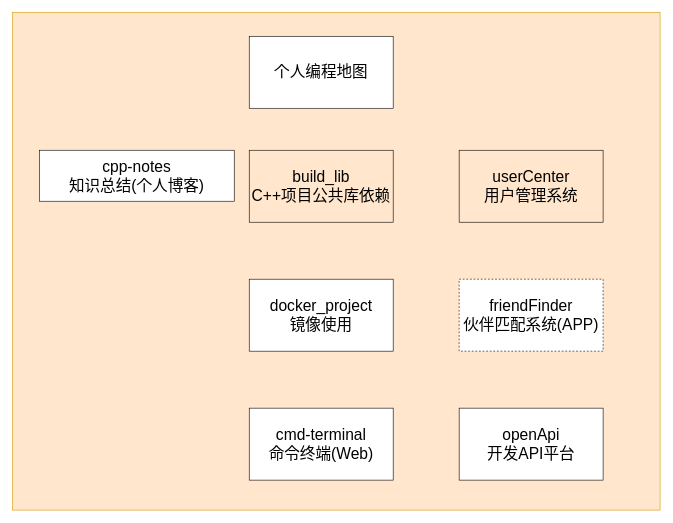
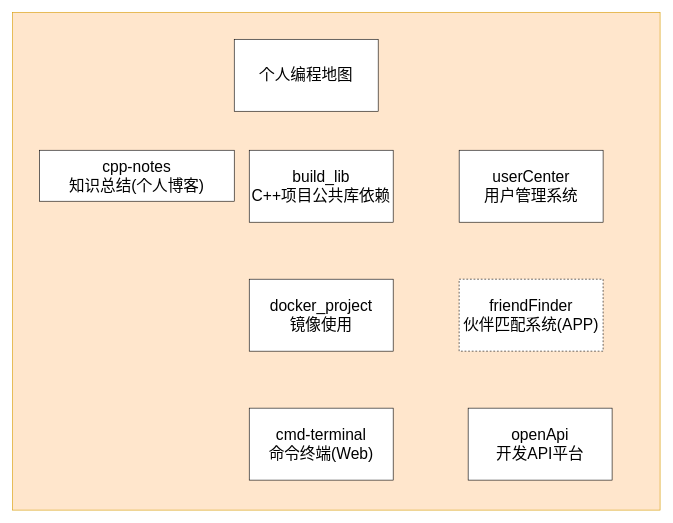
- <mxCell id="10" value="&lt;span style=&quot;font-size: 26px;&quot;&gt;个人编程地图&lt;/span&gt;" style="rounded=0;whiteSpace=wrap;html=1;fontSize=26;" parent="1" vertex="1"><mxGeometry x="415" y="60" width="240" height="120" as="geometry" /></mxCell>
+ <mxCell id="10" value="&lt;span style=&quot;font-size: 26px;&quot;&gt;个人编程地图&lt;/span&gt;" style="rounded=0;whiteSpace=wrap;html=1;fontSize=26;" parent="1" vertex="1"><mxGeometry x="390" y="65" width="240" height="120" as="geometry" /></mxCell>
- <mxCell id="5" value="build_lib&lt;br style=&quot;font-size: 26px;&quot;&gt;C++项目公共库依赖" style="rounded=0;whiteSpace=wrap;html=1;fontSize=26;fillColor=#ffe6cc;" parent="1" vertex="1"><mxGeometry x="415" y="250" width="240" height="120" as="geometry" /></mxCell>
+ <mxCell id="5" value="build_lib&lt;br style=&quot;font-size: 26px;&quot;&gt;C++项目公共库依赖" style="rounded=0;whiteSpace=wrap;html=1;fontSize=26;" parent="1" vertex="1"><mxGeometry x="415" y="250" width="240" height="120" as="geometry" /></mxCell>
- <mxCell id="7" value="userCenter&lt;br style=&quot;font-size: 26px;&quot;&gt;用户管理系统" style="rounded=0;whiteSpace=wrap;html=1;fontSize=26;fillColor=#ffe6cc;" parent="1" vertex="1"><mxGeometry x="765" y="250" width="240" height="120" as="geometry" /></mxCell>
+ <mxCell id="7" value="userCenter&lt;br style=&quot;font-size: 26px;&quot;&gt;用户管理系统" style="rounded=0;whiteSpace=wrap;html=1;fontSize=26;" parent="1" vertex="1"><mxGeometry x="765" y="250" width="240" height="120" as="geometry" /></mxCell>
- <mxCell id="6" value="openApi&lt;br style=&quot;font-size: 26px;&quot;&gt;开发API平台" style="rounded=0;whiteSpace=wrap;html=1;fontSize=26;" parent="1" vertex="1"><mxGeometry x="765" y="680" width="240" height="120" as="geometry" /></mxCell>
+ <mxCell id="6" value="openApi&lt;br style=&quot;font-size: 26px;&quot;&gt;开发API平台" style="rounded=0;whiteSpace=wrap;html=1;fontSize=26;" parent="1" vertex="1"><mxGeometry x="780" y="680" width="240" height="120" as="geometry" /></mxCell>
